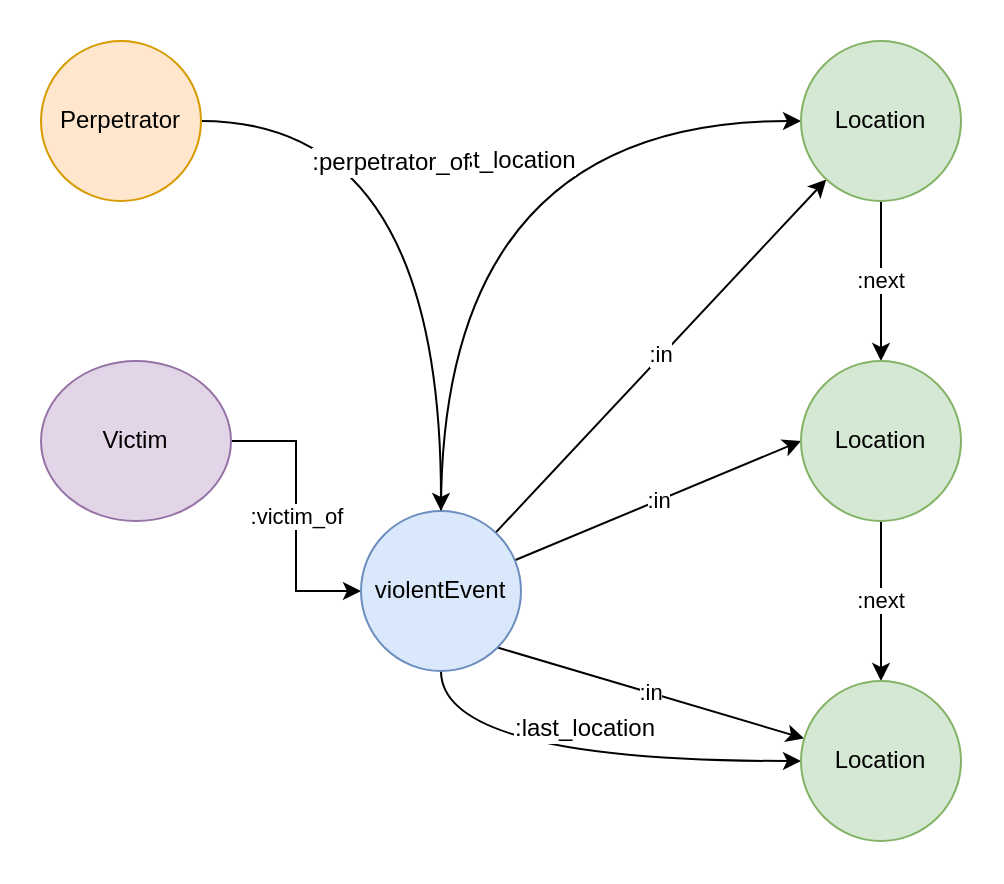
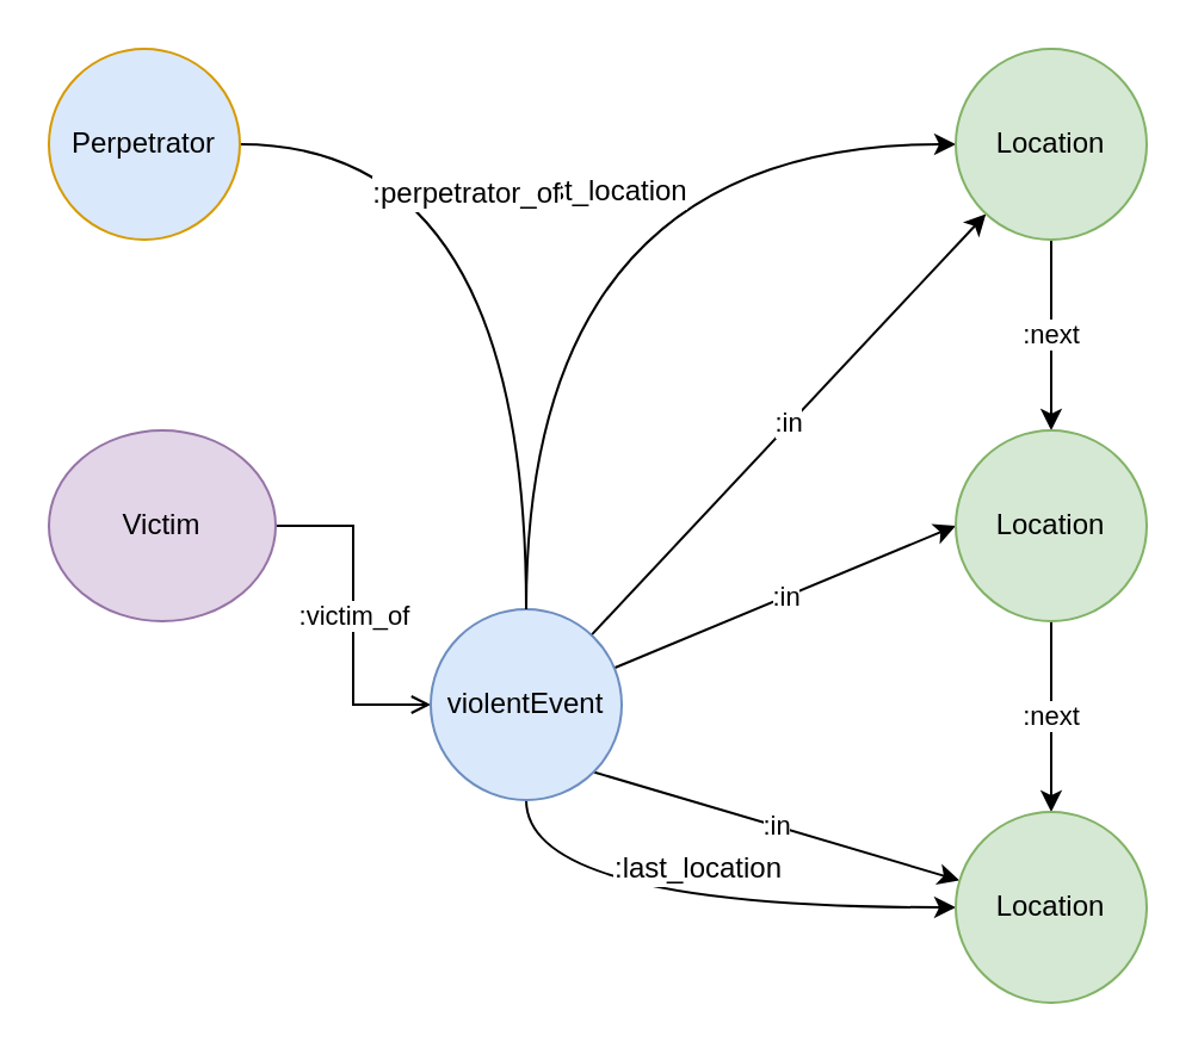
- <mxCell id="19" value="Perpetrator" style="ellipse;whiteSpace=wrap;html=1;aspect=fixed;fillColor=#ffe6cc;strokeColor=#d79b00;" vertex="1" parent="1"><mxGeometry x="20" y="20" width="80" height="80" as="geometry" /></mxCell>
+ <mxCell id="19" value="Perpetrator" style="ellipse;whiteSpace=wrap;html=1;aspect=fixed;fillColor=#dae8fc;strokeColor=#d79b00;" vertex="1" parent="1"><mxGeometry x="20" y="20" width="80" height="80" as="geometry" /></mxCell>
- <mxCell id="17" style="edgeStyle=orthogonalEdgeStyle;orthogonalLoop=1;jettySize=auto;html=1;curved=1;" edge="1" parent="1" source="19" target="10"><mxGeometry relative="1" as="geometry" /></mxCell>
+ <mxCell id="17" style="edgeStyle=orthogonalEdgeStyle;orthogonalLoop=1;jettySize=auto;html=1;curved=1;endArrow=none;" edge="1" parent="1" source="19" target="10"><mxGeometry relative="1" as="geometry" /></mxCell>
- <mxCell id="6" value=":victim_of" style="edgeStyle=orthogonalEdgeStyle;rounded=0;orthogonalLoop=1;jettySize=auto;html=1;" edge="1" parent="1" source="11" target="10"><mxGeometry relative="1" as="geometry" /></mxCell>
+ <mxCell id="6" value=":victim_of" style="edgeStyle=orthogonalEdgeStyle;rounded=0;orthogonalLoop=1;jettySize=auto;html=1;endArrow=open;" edge="1" parent="1" source="11" target="10"><mxGeometry relative="1" as="geometry" /></mxCell>
